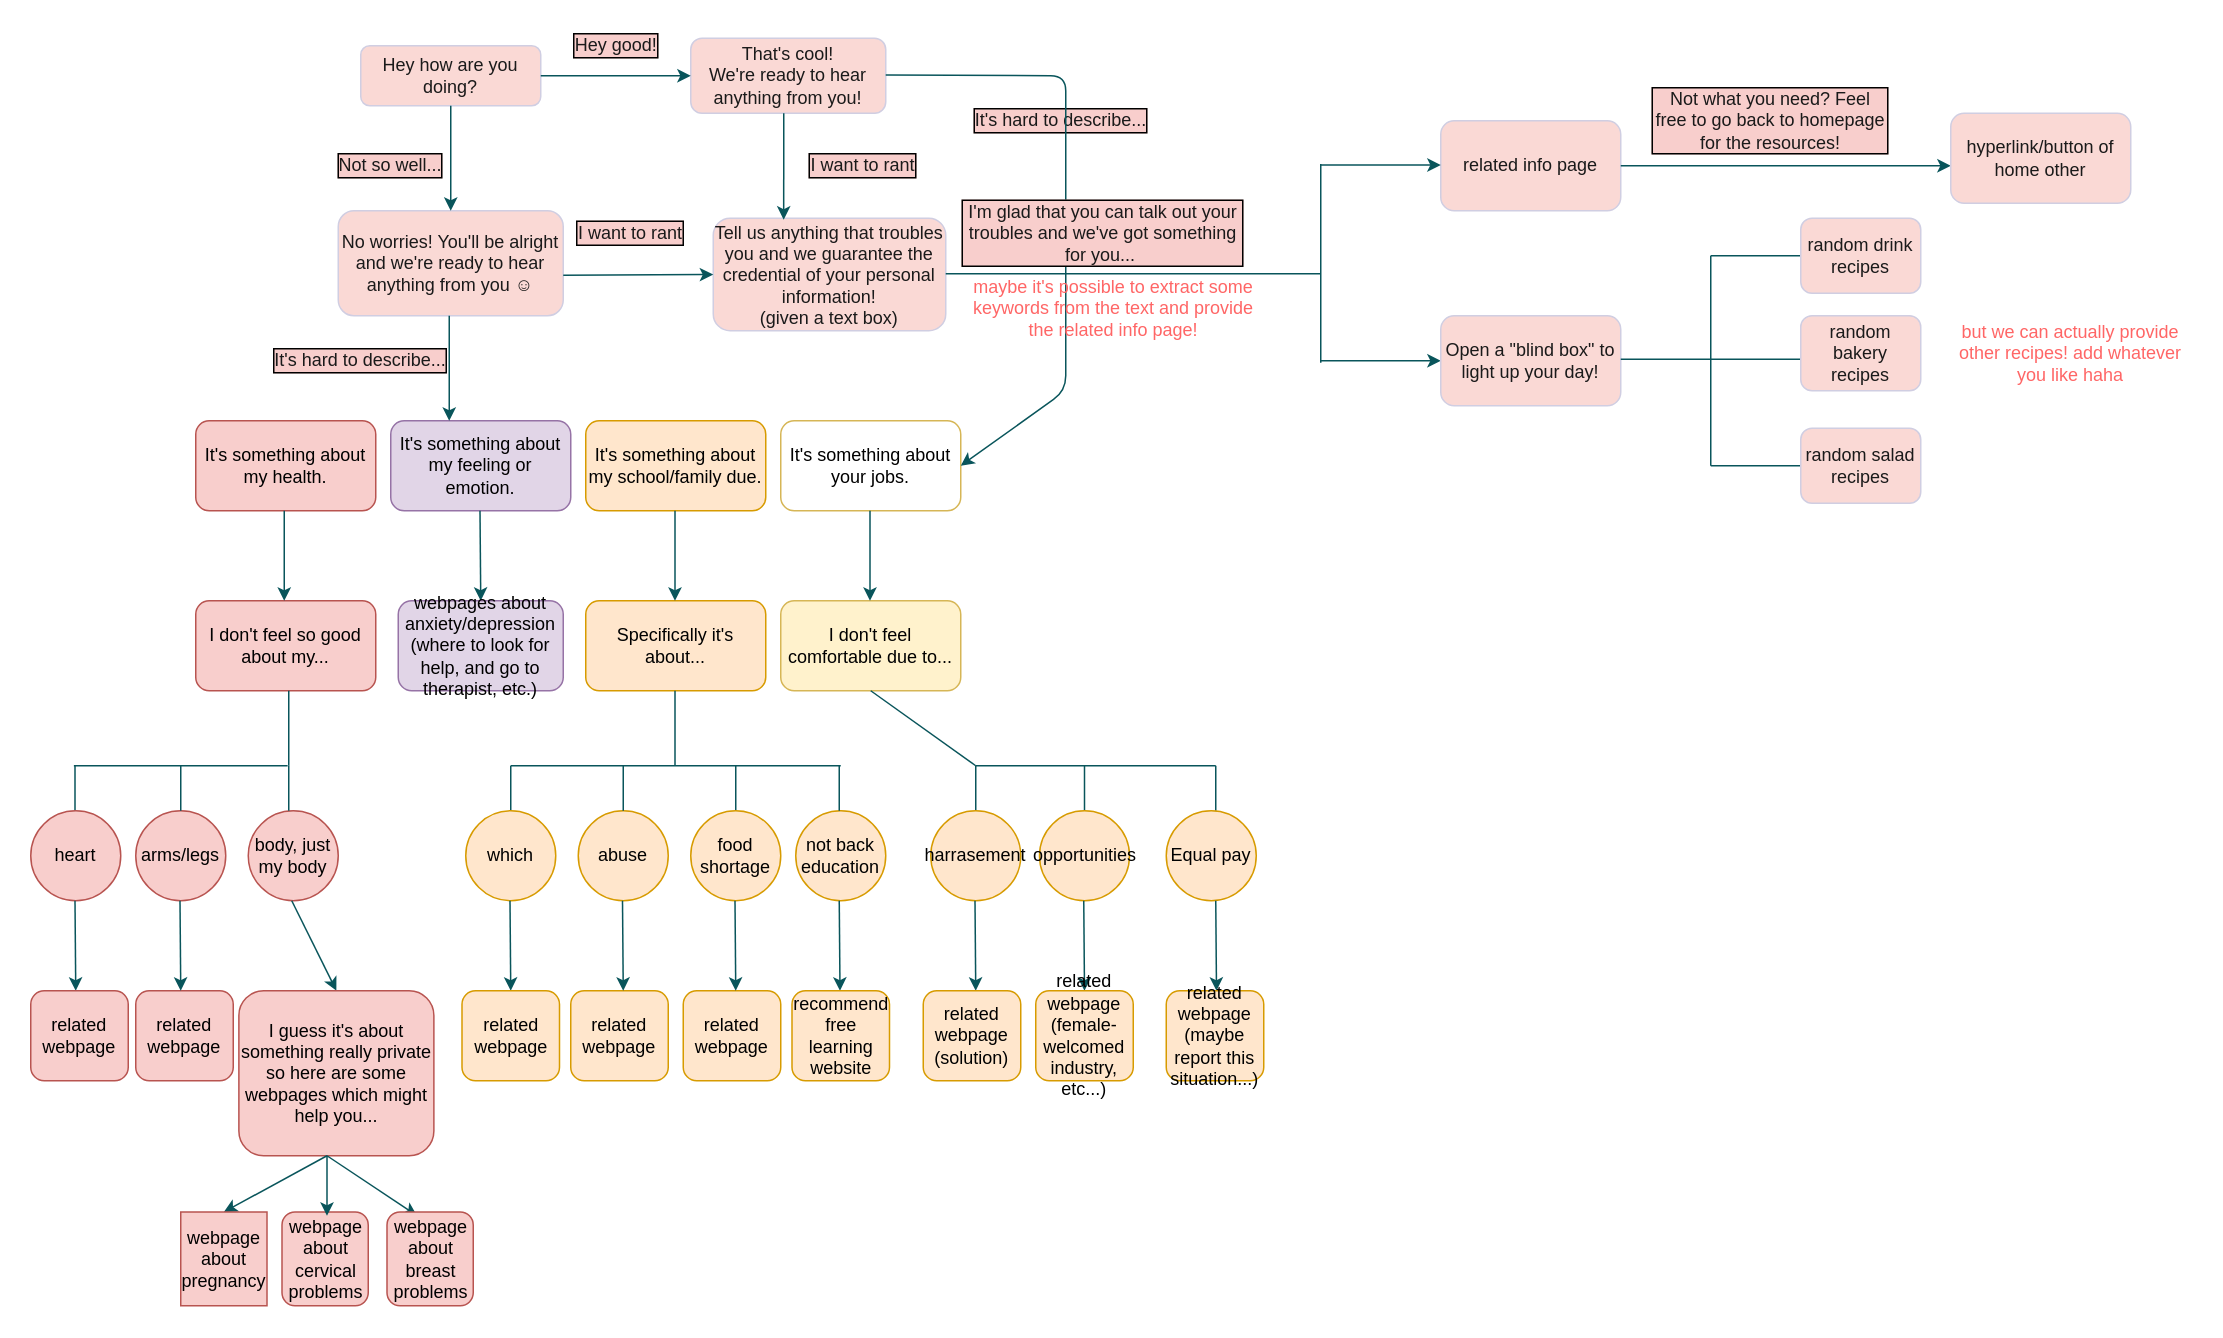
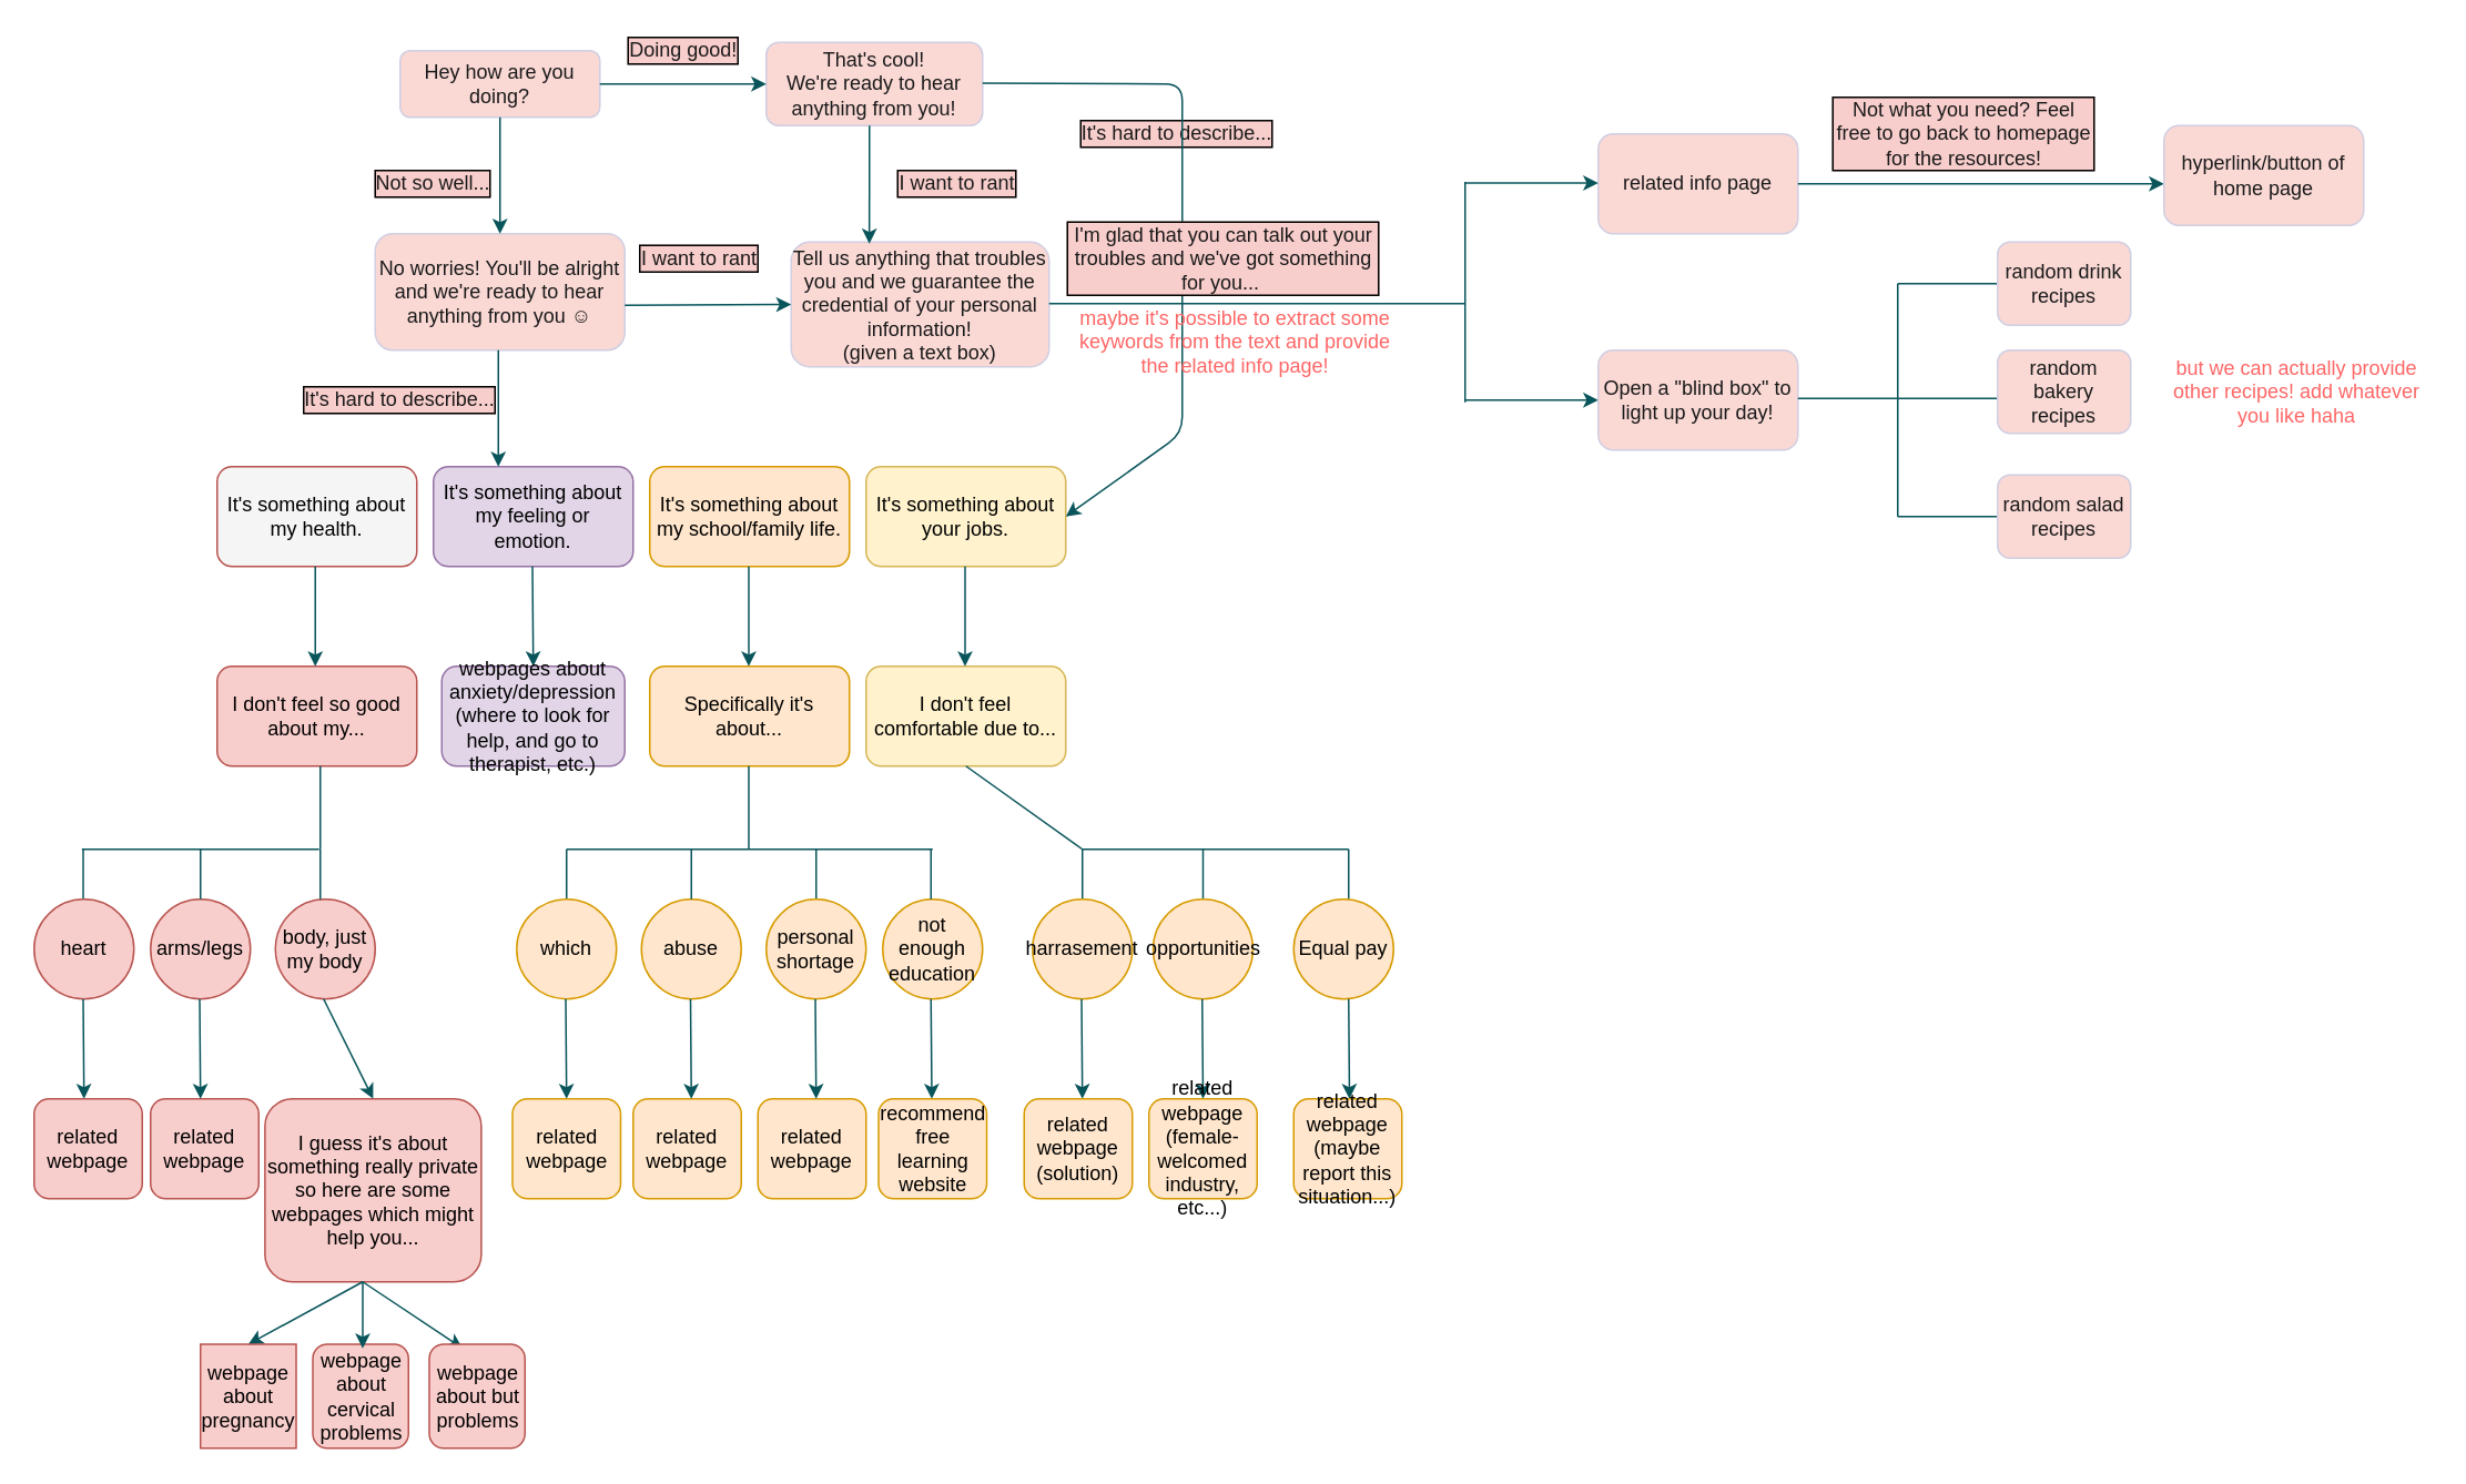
- <mxCell id="5" value="Hey good!" style="text;html=1;align=center;verticalAlign=middle;resizable=0;points=[];autosize=1;fontColor=#1A1A1A;labelBackgroundColor=#F8CECC;labelBorderColor=#000000;" vertex="1" parent="1"><mxGeometry x="370" y="20" width="80" height="20" as="geometry" /></mxCell>
+ <mxCell id="5" value="Doing good!" style="text;html=1;align=center;verticalAlign=middle;resizable=0;points=[];autosize=1;fontColor=#1A1A1A;labelBackgroundColor=#F8CECC;labelBorderColor=#000000;" vertex="1" parent="1"><mxGeometry x="370" y="20" width="80" height="20" as="geometry" /></mxCell>
- <mxCell id="92" value="hyperlink/button of home other" style="rounded=1;whiteSpace=wrap;html=1;labelBackgroundColor=none;sketch=0;strokeColor=#D0CEE2;fillColor=#FAD9D5;fontColor=#1A1A1A;" vertex="1" parent="1"><mxGeometry x="1300" y="75" width="120" height="60" as="geometry" /></mxCell>
+ <mxCell id="92" value="hyperlink/button of home page" style="rounded=1;whiteSpace=wrap;html=1;labelBackgroundColor=none;sketch=0;strokeColor=#D0CEE2;fillColor=#FAD9D5;fontColor=#1A1A1A;" vertex="1" parent="1"><mxGeometry x="1300" y="75" width="120" height="60" as="geometry" /></mxCell>
- <mxCell id="11" value="It's something about my health." style="rounded=1;whiteSpace=wrap;html=1;sketch=0;strokeColor=#b85450;fillColor=#f8cecc;" vertex="1" parent="1"><mxGeometry x="130" y="280" width="120" height="60" as="geometry" /></mxCell>
+ <mxCell id="11" value="It's something about my health." style="rounded=1;whiteSpace=wrap;html=1;sketch=0;strokeColor=#b85450;fillColor=#f5f5f5;" vertex="1" parent="1"><mxGeometry x="130" y="280" width="120" height="60" as="geometry" /></mxCell>
- <mxCell id="13" value="It's something about my school/family due." style="rounded=1;whiteSpace=wrap;html=1;sketch=0;strokeColor=#d79b00;fillColor=#ffe6cc;" vertex="1" parent="1"><mxGeometry x="390" y="280" width="120" height="60" as="geometry" /></mxCell>
+ <mxCell id="13" value="It's something about my school/family life." style="rounded=1;whiteSpace=wrap;html=1;sketch=0;strokeColor=#d79b00;fillColor=#ffe6cc;" vertex="1" parent="1"><mxGeometry x="390" y="280" width="120" height="60" as="geometry" /></mxCell>
- <mxCell id="14" value="It's something about your jobs." style="rounded=1;whiteSpace=wrap;html=1;sketch=0;strokeColor=#d6b656;fillColor=#ffffff;" vertex="1" parent="1"><mxGeometry x="520" y="280" width="120" height="60" as="geometry" /></mxCell>
+ <mxCell id="14" value="It's something about your jobs." style="rounded=1;whiteSpace=wrap;html=1;sketch=0;strokeColor=#d6b656;fillColor=#fff2cc;" vertex="1" parent="1"><mxGeometry x="520" y="280" width="120" height="60" as="geometry" /></mxCell>
- <mxCell id="62" value="food shortage" style="ellipse;whiteSpace=wrap;html=1;aspect=fixed;rounded=0;sketch=0;strokeColor=#d79b00;fillColor=#ffe6cc;" vertex="1" parent="1"><mxGeometry x="460" y="540" width="60" height="60" as="geometry" /></mxCell>
+ <mxCell id="62" value="personal shortage" style="ellipse;whiteSpace=wrap;html=1;aspect=fixed;rounded=0;sketch=0;strokeColor=#d79b00;fillColor=#ffe6cc;" vertex="1" parent="1"><mxGeometry x="460" y="540" width="60" height="60" as="geometry" /></mxCell>
- <mxCell id="53" value="not back education" style="ellipse;whiteSpace=wrap;html=1;aspect=fixed;rounded=0;sketch=0;strokeColor=#d79b00;fillColor=#ffe6cc;" vertex="1" parent="1"><mxGeometry x="530" y="540" width="60" height="60" as="geometry" /></mxCell>
+ <mxCell id="53" value="not enough education" style="ellipse;whiteSpace=wrap;html=1;aspect=fixed;rounded=0;sketch=0;strokeColor=#d79b00;fillColor=#ffe6cc;" vertex="1" parent="1"><mxGeometry x="530" y="540" width="60" height="60" as="geometry" /></mxCell>
- <mxCell id="42" value="webpage about breast problems" style="rounded=1;whiteSpace=wrap;html=1;sketch=0;strokeColor=#b85450;fillColor=#f8cecc;direction=south;" vertex="1" parent="1"><mxGeometry x="257.5" y="807.5" width="57.5" height="62.5" as="geometry" /></mxCell>
+ <mxCell id="42" value="webpage about but problems" style="rounded=1;whiteSpace=wrap;html=1;sketch=0;strokeColor=#b85450;fillColor=#f8cecc;direction=south;" vertex="1" parent="1"><mxGeometry x="257.5" y="807.5" width="57.5" height="62.5" as="geometry" /></mxCell>
